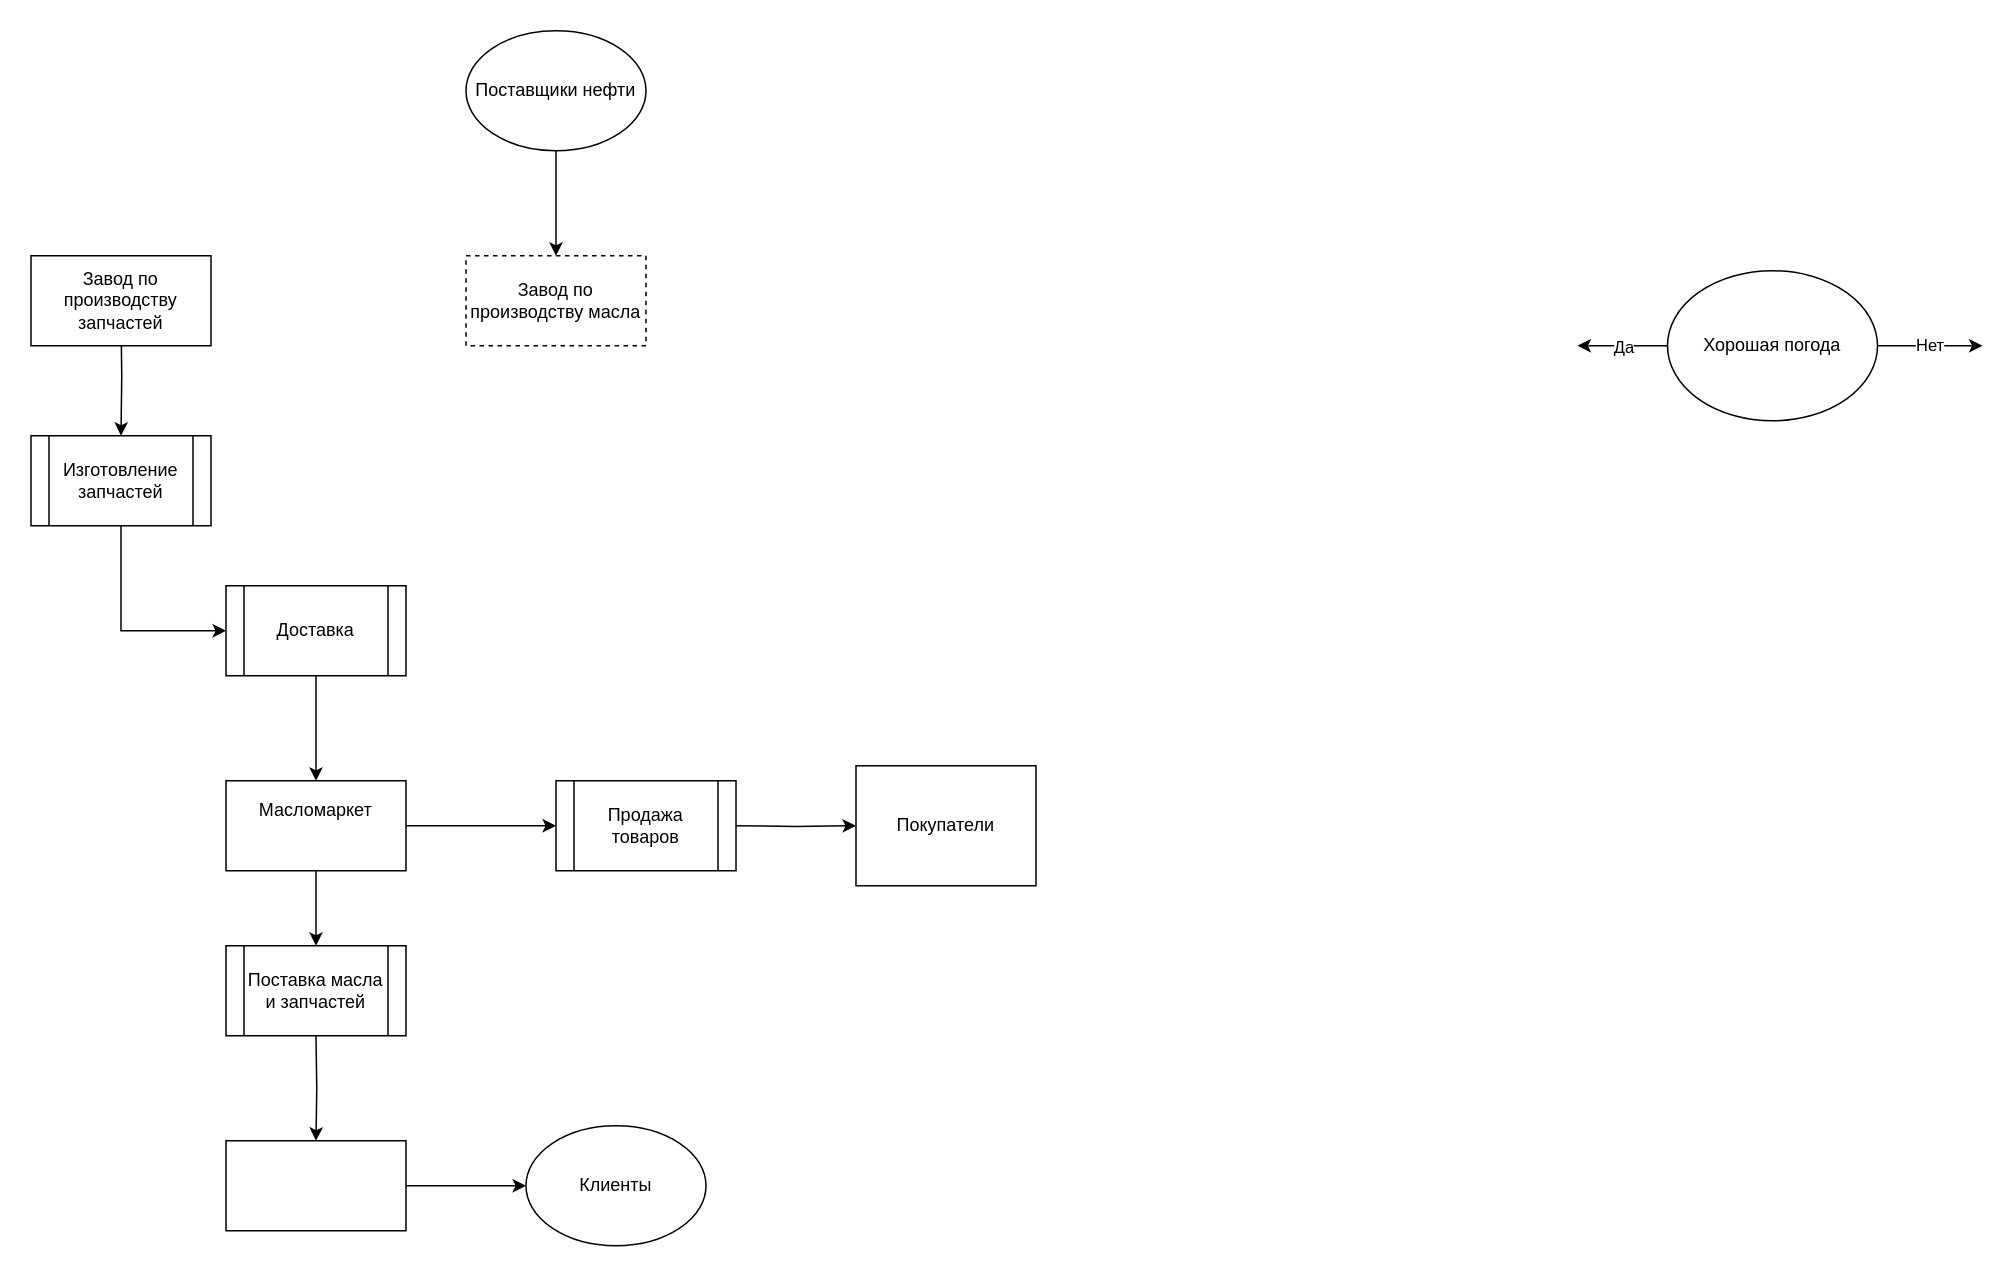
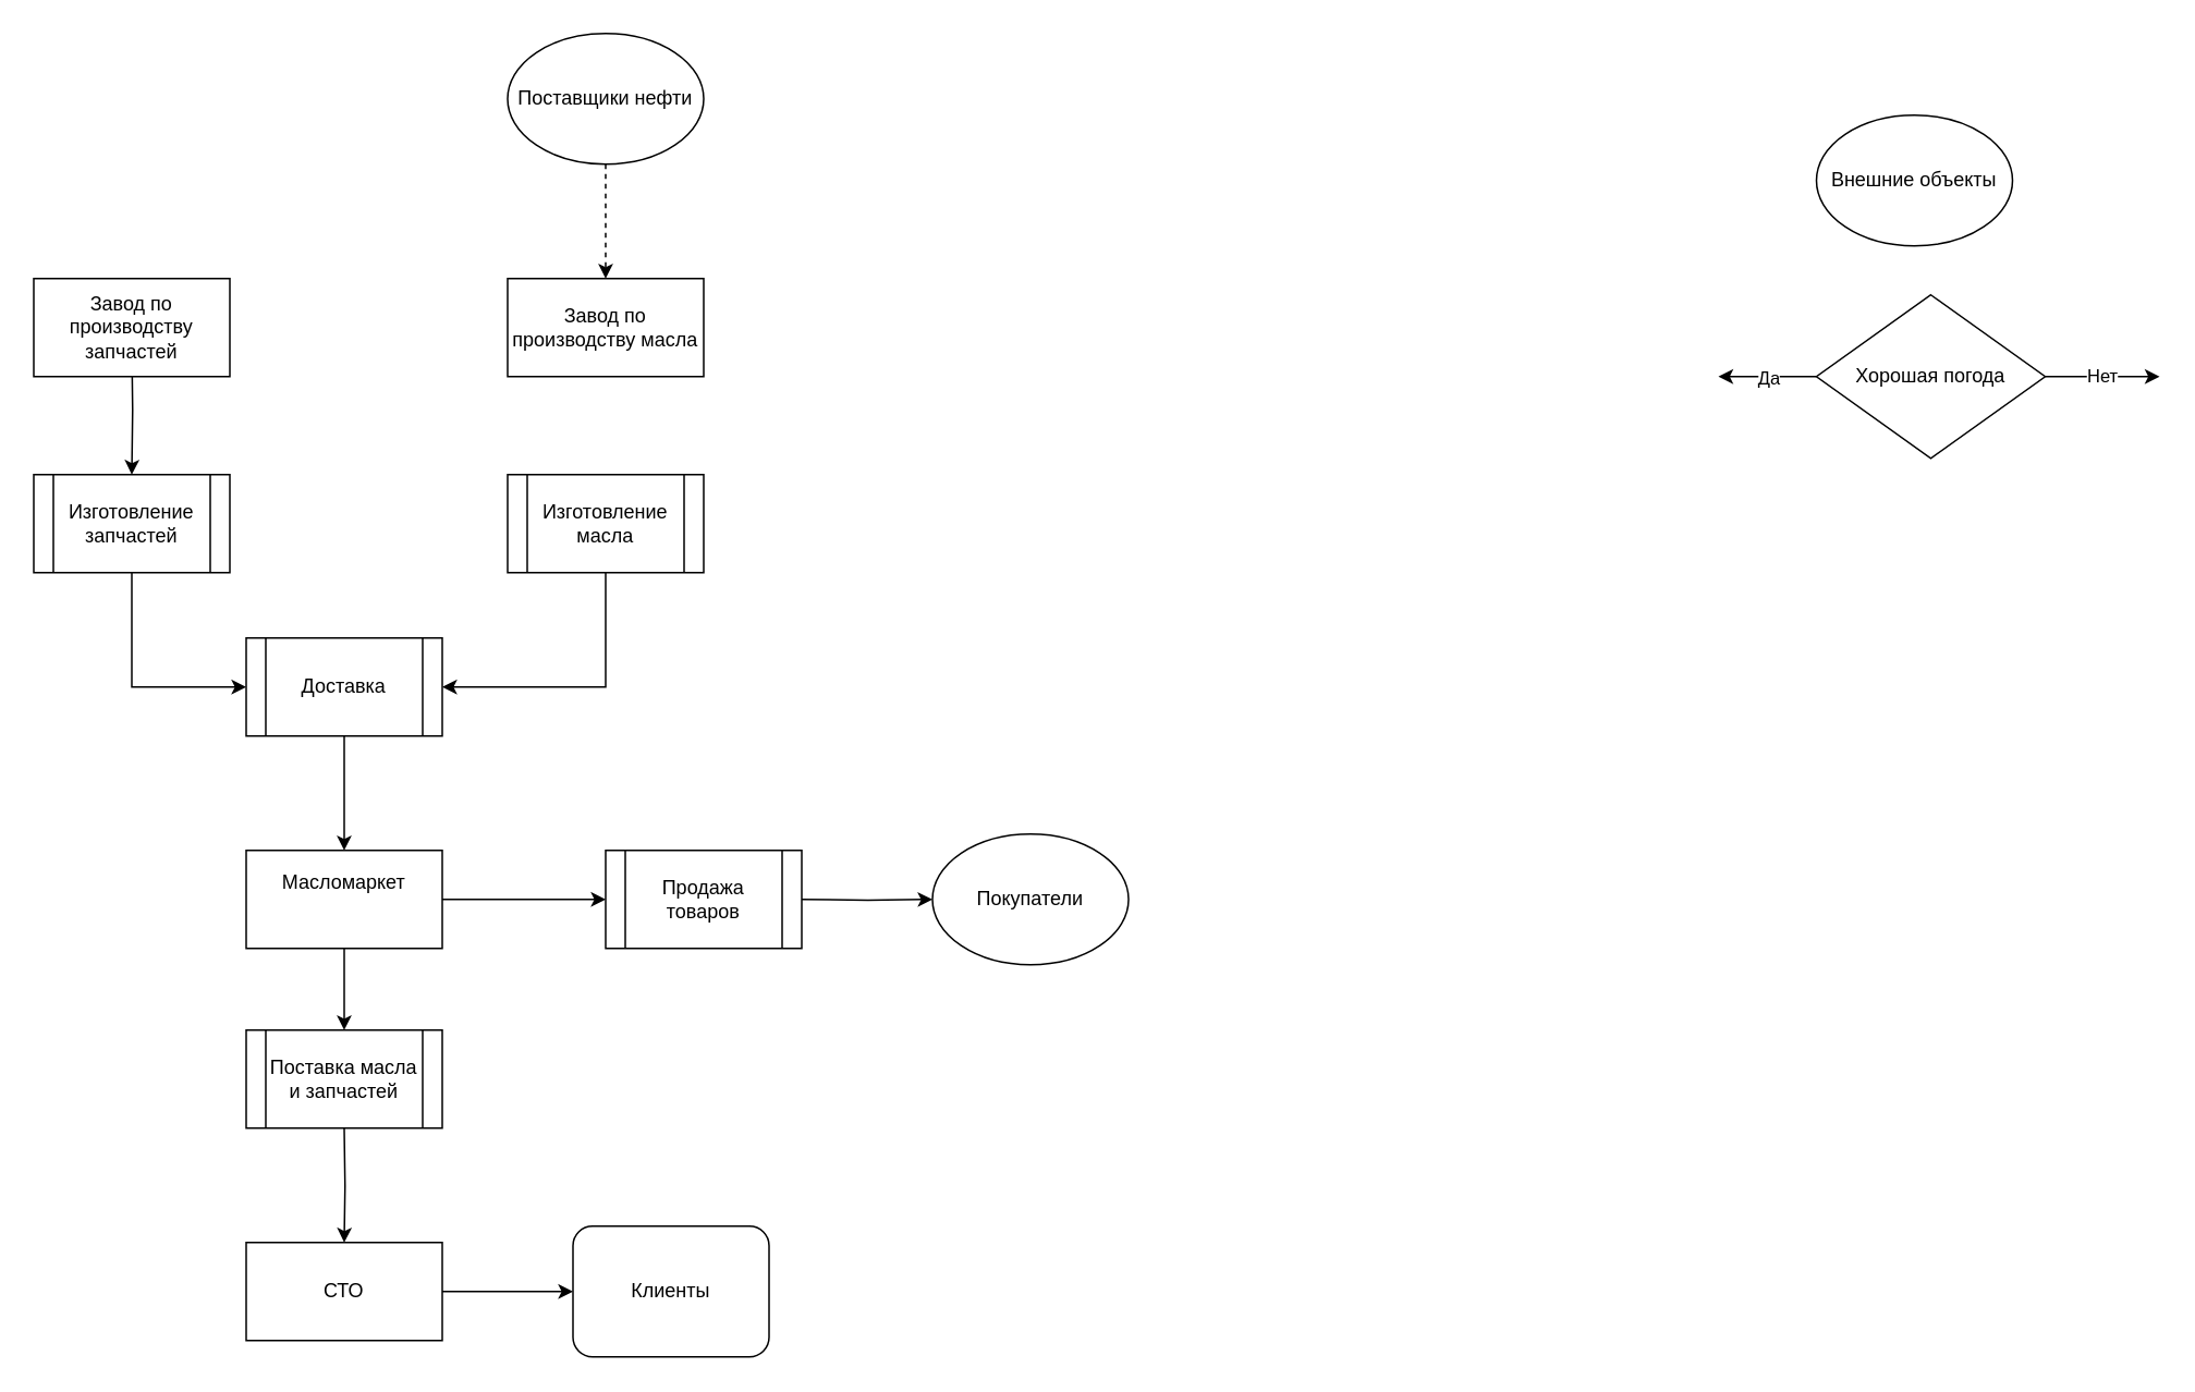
+ <mxCell id="11" value="Внешние объекты" style="ellipse;whiteSpace=wrap;html=1;" vertex="1" parent="1"><mxGeometry x="1111" y="70" width="120" height="80" as="geometry" /></mxCell>
- <mxCell id="27" value="" style="edgeStyle=orthogonalEdgeStyle;rounded=0;orthogonalLoop=1;jettySize=auto;html=1;" edge="1" parent="1" source="28" target="24"><mxGeometry relative="1" as="geometry" /></mxCell>
+ <mxCell id="27" value="" style="edgeStyle=orthogonalEdgeStyle;rounded=0;orthogonalLoop=1;jettySize=auto;html=1;dashed=1;" edge="1" parent="1" source="28" target="24"><mxGeometry relative="1" as="geometry" /></mxCell>
- <mxCell id="24" value="Завод по производству масла" style="rounded=0;whiteSpace=wrap;html=1;dashed=1;" vertex="1" parent="1"><mxGeometry x="310" y="170" width="120" height="60" as="geometry" /></mxCell>
+ <mxCell id="24" value="Завод по производству масла" style="rounded=0;whiteSpace=wrap;html=1;" vertex="1" parent="1"><mxGeometry x="310" y="170" width="120" height="60" as="geometry" /></mxCell>
- <mxCell id="18" value="Хорошая погода" style="ellipse;whiteSpace=wrap;html=1;" vertex="1" parent="1"><mxGeometry x="1111" y="180" width="140" height="100" as="geometry" /></mxCell>
+ <mxCell id="18" value="Хорошая погода" style="rhombus;whiteSpace=wrap;html=1;" vertex="1" parent="1"><mxGeometry x="1111" y="180" width="140" height="100" as="geometry" /></mxCell>
+ <mxCell id="15" value="Изготовление масла" style="shape=process;whiteSpace=wrap;html=1;backgroundOutline=1;" vertex="1" parent="1"><mxGeometry x="310" y="290" width="120" height="60" as="geometry" /></mxCell>
+ <mxCell id="14" style="edgeStyle=orthogonalEdgeStyle;rounded=0;orthogonalLoop=1;jettySize=auto;html=1;" edge="1" parent="1" source="15" target="21"><mxGeometry relative="1" as="geometry"><mxPoint x="370" y="420" as="targetPoint" /><Array as="points"><mxPoint x="370" y="420" /></Array></mxGeometry></mxCell>
- <mxCell id="25" value="Покупатели" style="whiteSpace=wrap;html=1;rounded=0;" vertex="1" parent="1"><mxGeometry x="570" y="510" width="120" height="80" as="geometry" /></mxCell>
+ <mxCell id="25" value="Покупатели" style="ellipse;whiteSpace=wrap;html=1;rounded=0;" vertex="1" parent="1"><mxGeometry x="570" y="510" width="120" height="80" as="geometry" /></mxCell>
+ <mxCell id="10" value="СТО" style="text;html=1;strokeColor=none;fillColor=none;align=center;verticalAlign=middle;whiteSpace=wrap;rounded=0;" vertex="1" parent="1"><mxGeometry x="190" y="780" width="40" height="20" as="geometry" /></mxCell>
- <mxCell id="26" value="Клиенты" style="ellipse;whiteSpace=wrap;html=1;rounded=0;" vertex="1" parent="1"><mxGeometry x="350" y="750" width="120" height="80" as="geometry" /></mxCell>
+ <mxCell id="26" value="Клиенты" style="whiteSpace=wrap;html=1;rounded=1;" vertex="1" parent="1"><mxGeometry x="350" y="750" width="120" height="80" as="geometry" /></mxCell>
